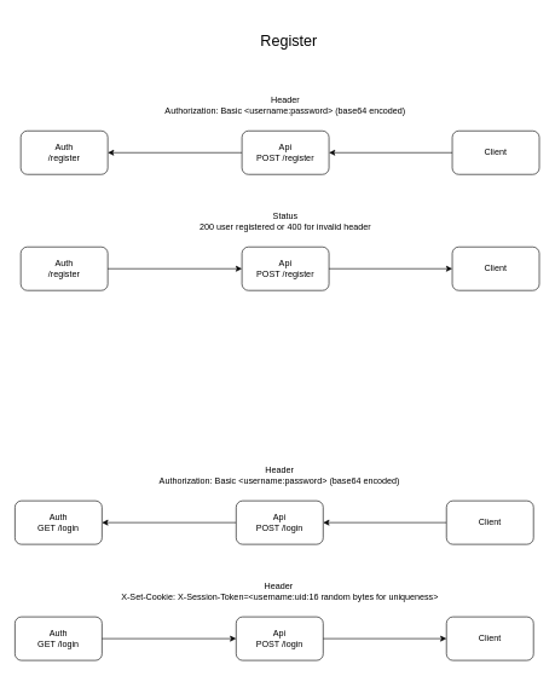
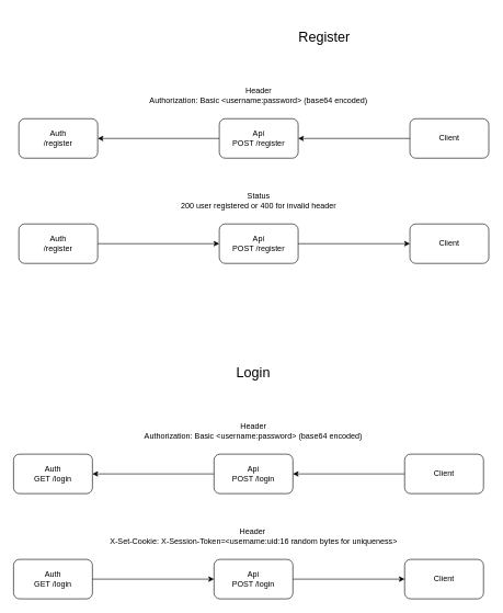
- <mxCell id="3" value="&lt;font style=&quot;font-size: 21px;&quot;&gt;Register&lt;/font&gt;" style="text;html=1;align=center;verticalAlign=middle;whiteSpace=wrap;rounded=0;" vertex="1" parent="1"><mxGeometry x="323" y="20" width="150" height="70" as="geometry" /></mxCell>
+ <mxCell id="3" value="&lt;font style=&quot;font-size: 21px;&quot;&gt;Register&lt;/font&gt;" style="text;html=1;align=center;verticalAlign=middle;whiteSpace=wrap;rounded=0;" vertex="1" parent="1"><mxGeometry x="418" y="20" width="150" height="70" as="geometry" /></mxCell>
+ <mxCell id="16" value="&lt;font style=&quot;font-size: 21px;&quot;&gt;Login&lt;br&gt;&lt;/font&gt;" style="text;html=1;align=center;verticalAlign=middle;whiteSpace=wrap;rounded=0;comic=0;" vertex="1" parent="1"><mxGeometry x="310" y="530" width="150" height="70" as="geometry" /></mxCell>
